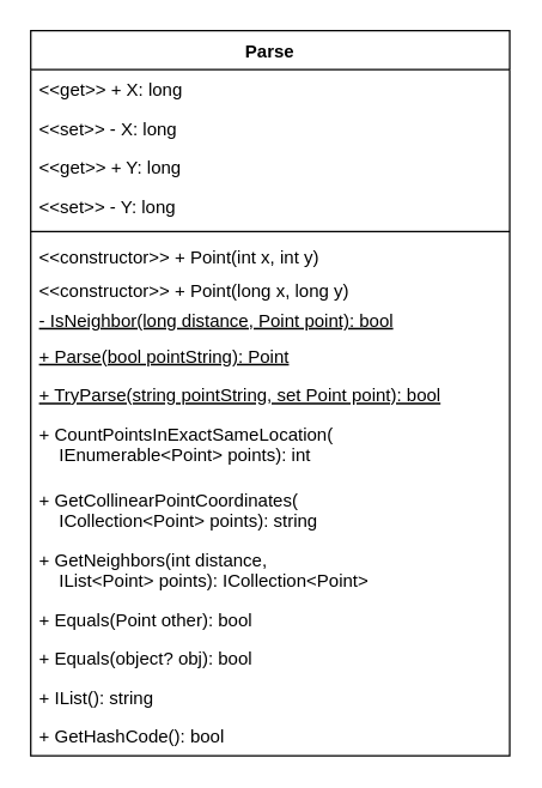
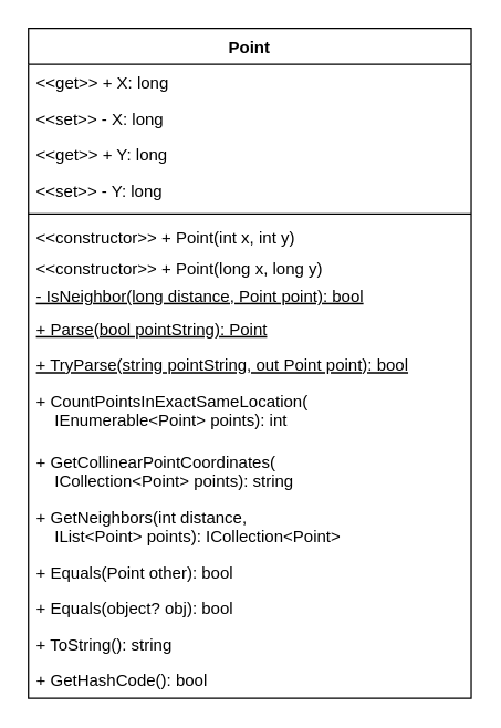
- <mxCell id="2" value="Parse" style="swimlane;fontStyle=1;align=center;verticalAlign=top;childLayout=stackLayout;horizontal=1;startSize=26;horizontalStack=0;resizeParent=1;resizeParentMax=0;resizeLast=0;collapsible=1;marginBottom=0;" parent="1" vertex="1"><mxGeometry x="20" y="20" width="320" height="484" as="geometry" /></mxCell>
+ <mxCell id="2" value="Point" style="swimlane;fontStyle=1;align=center;verticalAlign=top;childLayout=stackLayout;horizontal=1;startSize=26;horizontalStack=0;resizeParent=1;resizeParentMax=0;resizeLast=0;collapsible=1;marginBottom=0;" parent="1" vertex="1"><mxGeometry x="20" y="20" width="320" height="484" as="geometry" /></mxCell>
- <mxCell id="12" value="+ TryParse(string pointString, set Point point): bool" style="text;strokeColor=none;fillColor=none;align=left;verticalAlign=top;spacingLeft=4;spacingRight=4;overflow=hidden;rotatable=0;points=[[0,0.5],[1,0.5]];portConstraint=eastwest;fontStyle=4" parent="2" vertex="1"><mxGeometry y="230" width="320" height="26" as="geometry" /></mxCell>
+ <mxCell id="12" value="+ TryParse(string pointString, out Point point): bool" style="text;strokeColor=none;fillColor=none;align=left;verticalAlign=top;spacingLeft=4;spacingRight=4;overflow=hidden;rotatable=0;points=[[0,0.5],[1,0.5]];portConstraint=eastwest;fontStyle=4" parent="2" vertex="1"><mxGeometry y="230" width="320" height="26" as="geometry" /></mxCell>
- <mxCell id="18" value="+ IList(): string" style="text;strokeColor=none;fillColor=none;align=left;verticalAlign=top;spacingLeft=4;spacingRight=4;overflow=hidden;rotatable=0;points=[[0,0.5],[1,0.5]];portConstraint=eastwest;" parent="2" vertex="1"><mxGeometry y="432" width="320" height="26" as="geometry" /></mxCell>
+ <mxCell id="18" value="+ ToString(): string" style="text;strokeColor=none;fillColor=none;align=left;verticalAlign=top;spacingLeft=4;spacingRight=4;overflow=hidden;rotatable=0;points=[[0,0.5],[1,0.5]];portConstraint=eastwest;" parent="2" vertex="1"><mxGeometry y="432" width="320" height="26" as="geometry" /></mxCell>
